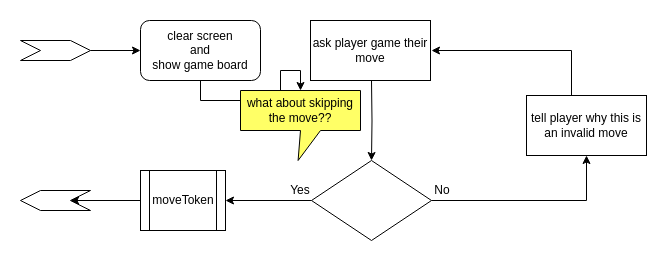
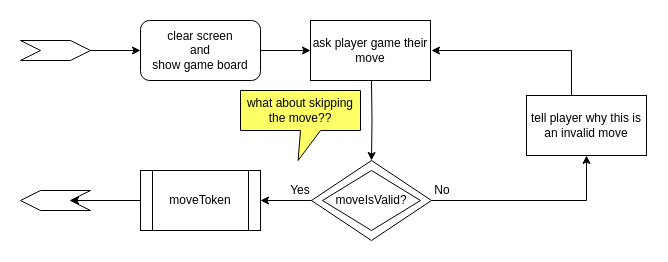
- <mxCell id="16" style="edgeStyle=orthogonalEdgeStyle;rounded=0;orthogonalLoop=1;jettySize=auto;html=1;" edge="1" parent="1" source="17" target="19"><mxGeometry relative="1" as="geometry" /></mxCell>
+ <mxCell id="16" style="edgeStyle=orthogonalEdgeStyle;rounded=0;orthogonalLoop=1;jettySize=auto;html=1;entryX=0;entryY=0.5;entryDx=0;entryDy=0;" edge="1" parent="1" source="17" target="3"><mxGeometry relative="1" as="geometry" /></mxCell>
- <mxCell id="15" value="moveToken" style="shape=process;whiteSpace=wrap;html=1;backgroundOutline=1;" vertex="1" parent="1"><mxGeometry x="140" y="170" width="85" height="60" as="geometry" /></mxCell>
+ <mxCell id="15" value="moveToken" style="shape=process;whiteSpace=wrap;html=1;backgroundOutline=1;" vertex="1" parent="1"><mxGeometry x="140" y="170" width="120" height="60" as="geometry" /></mxCell>
+ <mxCell id="18" value="moveIsValid?" style="rhombus;whiteSpace=wrap;html=1;" vertex="1" parent="1"><mxGeometry x="322" y="170" width="98" height="60" as="geometry" /></mxCell>
